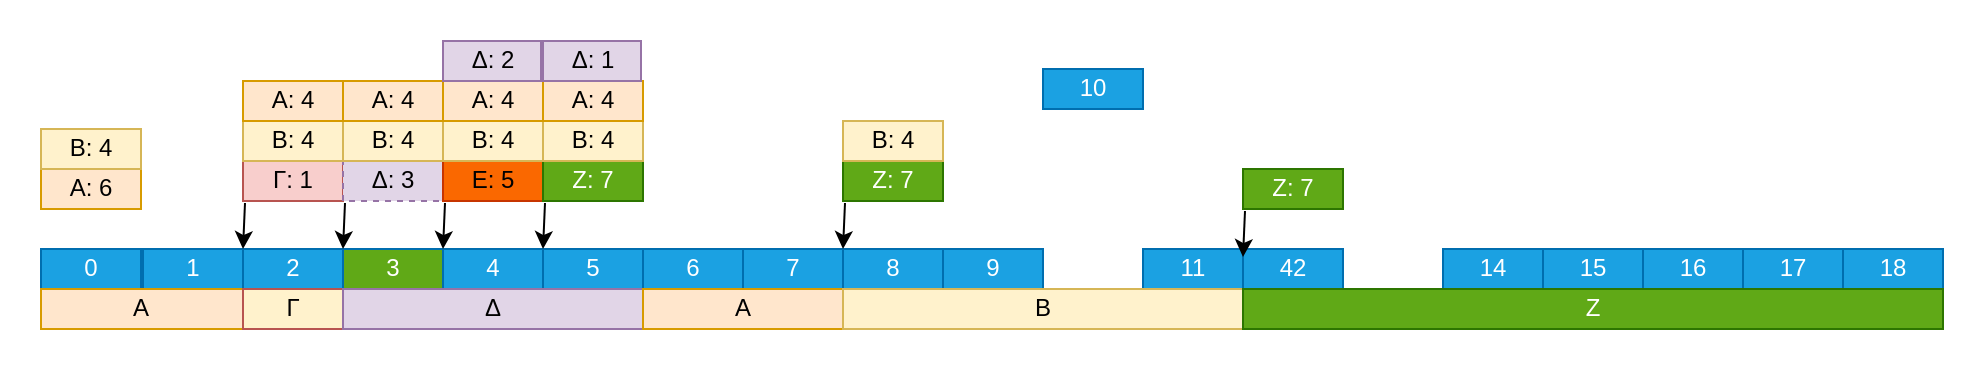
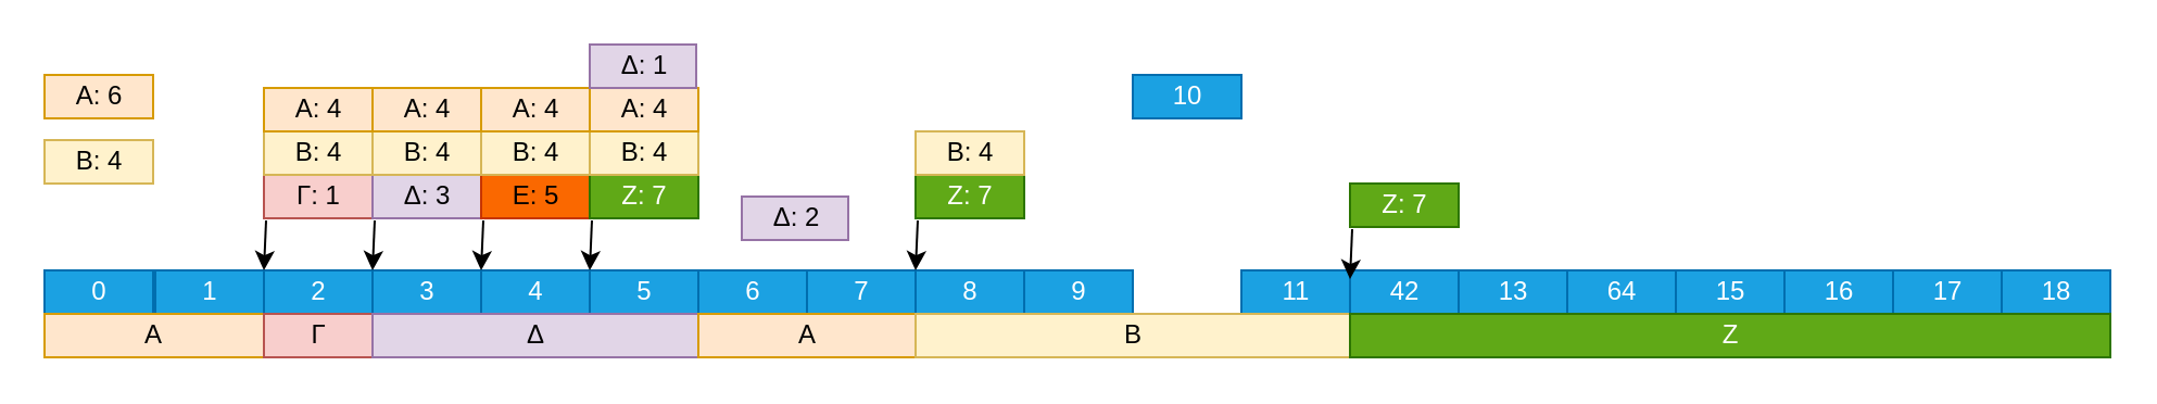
- <mxCell id="69" value="Δ: 2" style="align=center;html=1;fillColor=#e1d5e7;strokeColor=#9673a6;" vertex="1" parent="1"><mxGeometry x="221" y="20" width="49" height="20" as="geometry" /></mxCell>
+ <mxCell id="69" value="Δ: 2" style="align=center;html=1;fillColor=#e1d5e7;strokeColor=#9673a6;" vertex="1" parent="1"><mxGeometry x="341" y="90" width="49" height="20" as="geometry" /></mxCell>
- <mxCell id="48" value="Δ: 3" style="align=center;html=1;fillColor=#e1d5e7;strokeColor=#9673a6;dashed=1;" vertex="1" parent="1"><mxGeometry x="171" y="80" width="50" height="20" as="geometry" /></mxCell>
+ <mxCell id="48" value="Δ: 3" style="align=center;html=1;fillColor=#e1d5e7;strokeColor=#9673a6;" vertex="1" parent="1"><mxGeometry x="171" y="80" width="50" height="20" as="geometry" /></mxCell>
- <mxCell id="42" value="A: 6" style="align=center;html=1;fillColor=#ffe6cc;strokeColor=#d79b00;" vertex="1" parent="1"><mxGeometry x="20" y="84" width="50" height="20" as="geometry" /></mxCell>
+ <mxCell id="42" value="A: 6" style="align=center;html=1;fillColor=#ffe6cc;strokeColor=#d79b00;" vertex="1" parent="1"><mxGeometry x="20" y="34" width="50" height="20" as="geometry" /></mxCell>
- <mxCell id="4" value="3" style="align=center;html=1;fillColor=#60a917;fontColor=#ffffff;strokeColor=#006EAF;" parent="1" vertex="1"><mxGeometry x="171" y="124" width="50" height="20" as="geometry" /></mxCell>
+ <mxCell id="4" value="3" style="align=center;html=1;fillColor=#1ba1e2;fontColor=#ffffff;strokeColor=#006EAF;" parent="1" vertex="1"><mxGeometry x="171" y="124" width="50" height="20" as="geometry" /></mxCell>
+ <mxCell id="14" value="13" style="align=center;html=1;fillColor=#1ba1e2;fontColor=#ffffff;strokeColor=#006EAF;" parent="1" vertex="1"><mxGeometry x="671" y="124" width="50" height="20" as="geometry" /></mxCell>
- <mxCell id="15" value="14" style="align=center;html=1;fillColor=#1ba1e2;fontColor=#ffffff;strokeColor=#006EAF;" parent="1" vertex="1"><mxGeometry x="721" y="124" width="50" height="20" as="geometry" /></mxCell>
+ <mxCell id="15" value="64" style="align=center;html=1;fillColor=#1ba1e2;fontColor=#ffffff;strokeColor=#006EAF;" parent="1" vertex="1"><mxGeometry x="721" y="124" width="50" height="20" as="geometry" /></mxCell>
- <mxCell id="47" value="Γ" style="align=center;html=1;fillColor=#fff2cc;strokeColor=#b85450;" vertex="1" parent="1"><mxGeometry x="121" y="144" width="50" height="20" as="geometry" /></mxCell>
+ <mxCell id="47" value="Γ" style="align=center;html=1;fillColor=#f8cecc;strokeColor=#b85450;" vertex="1" parent="1"><mxGeometry x="121" y="144" width="50" height="20" as="geometry" /></mxCell>
